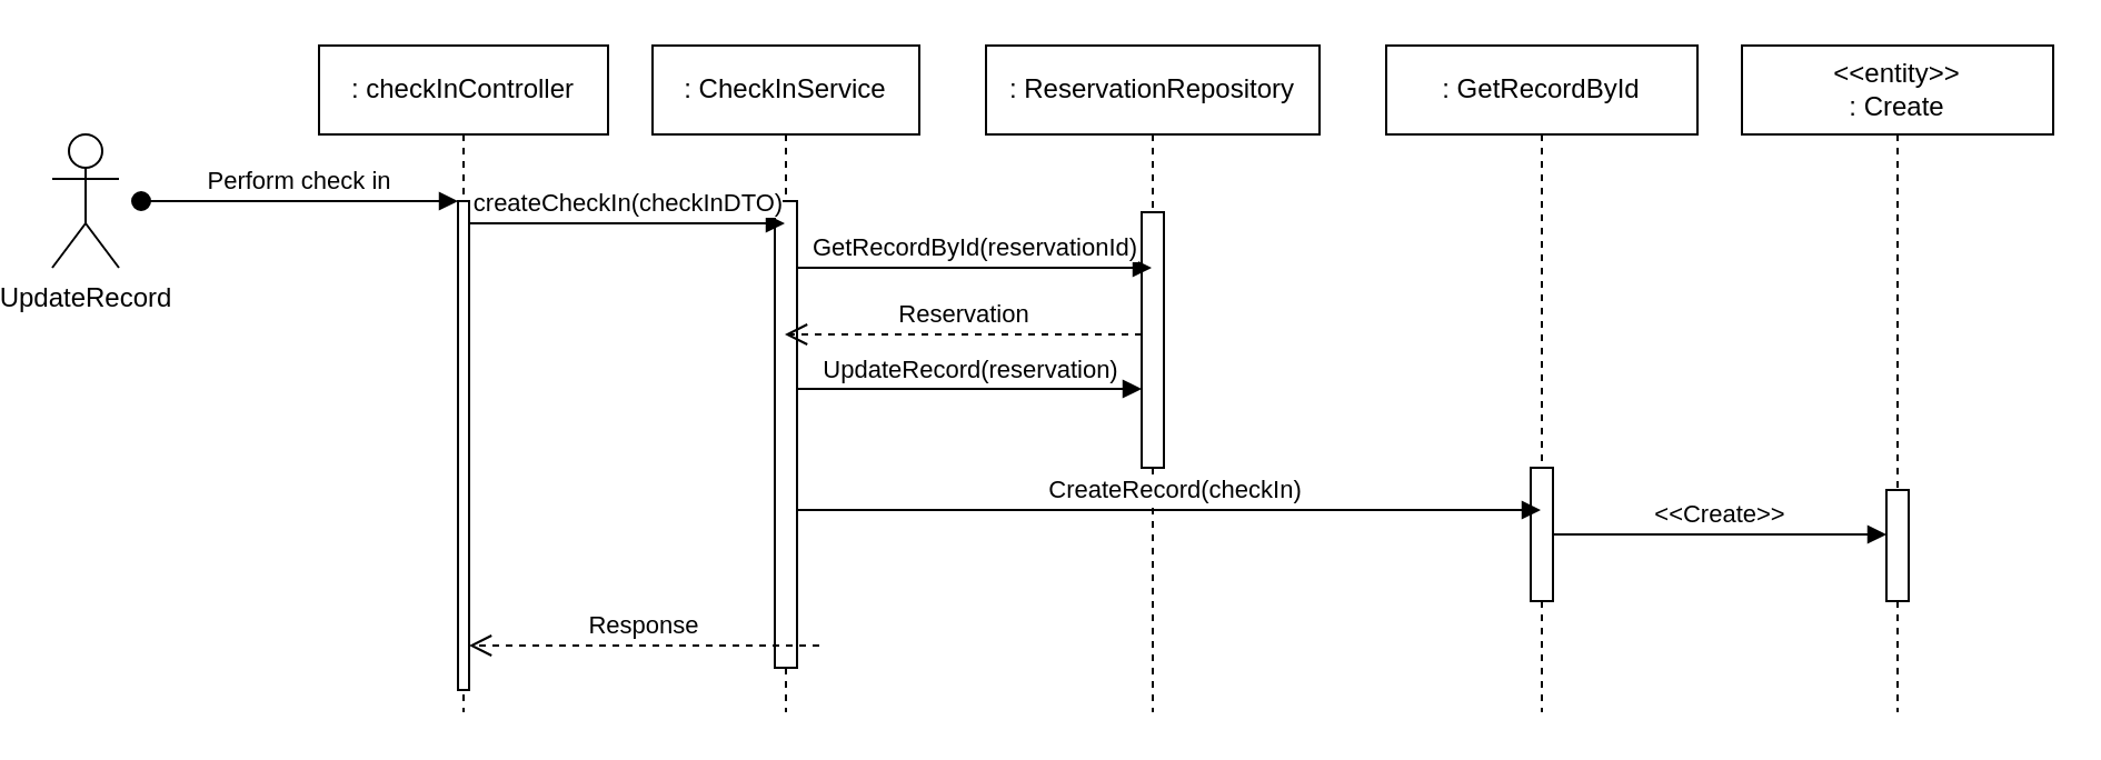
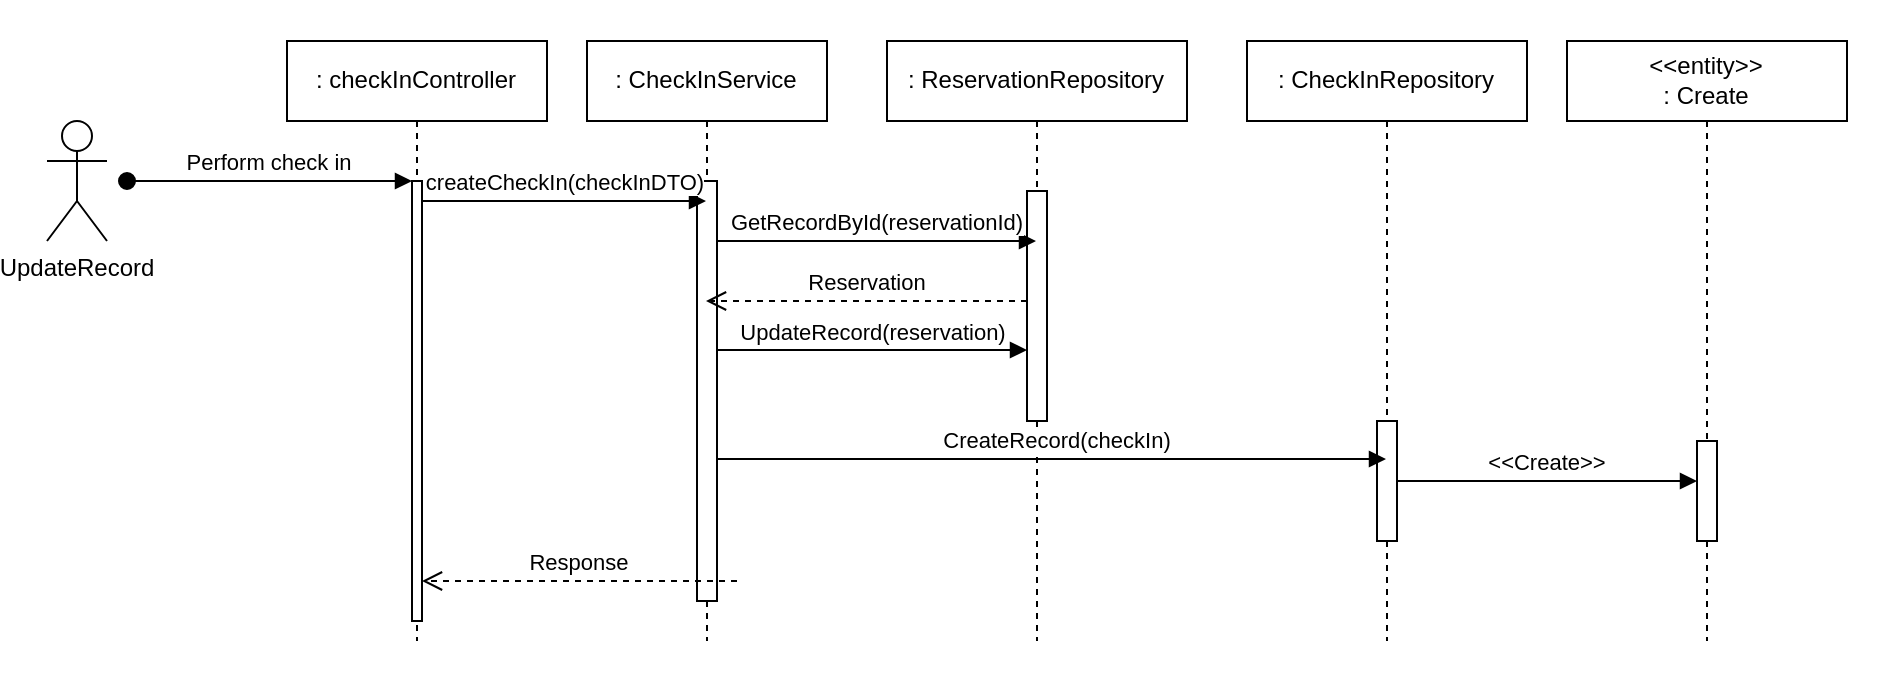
- <mxCell id="13" value=": GetRecordById" style="shape=umlLifeline;perimeter=lifelinePerimeter;whiteSpace=wrap;html=1;container=0;dropTarget=0;collapsible=0;recursiveResize=0;outlineConnect=0;portConstraint=eastwest;newEdgeStyle={&quot;edgeStyle&quot;:&quot;elbowEdgeStyle&quot;,&quot;elbow&quot;:&quot;vertical&quot;,&quot;curved&quot;:0,&quot;rounded&quot;:0};" parent="1" vertex="1"><mxGeometry x="620" y="20" width="140" height="300" as="geometry" /></mxCell>
+ <mxCell id="13" value=": CheckInRepository" style="shape=umlLifeline;perimeter=lifelinePerimeter;whiteSpace=wrap;html=1;container=0;dropTarget=0;collapsible=0;recursiveResize=0;outlineConnect=0;portConstraint=eastwest;newEdgeStyle={&quot;edgeStyle&quot;:&quot;elbowEdgeStyle&quot;,&quot;elbow&quot;:&quot;vertical&quot;,&quot;curved&quot;:0,&quot;rounded&quot;:0};" parent="1" vertex="1"><mxGeometry x="620" y="20" width="140" height="300" as="geometry" /></mxCell>
